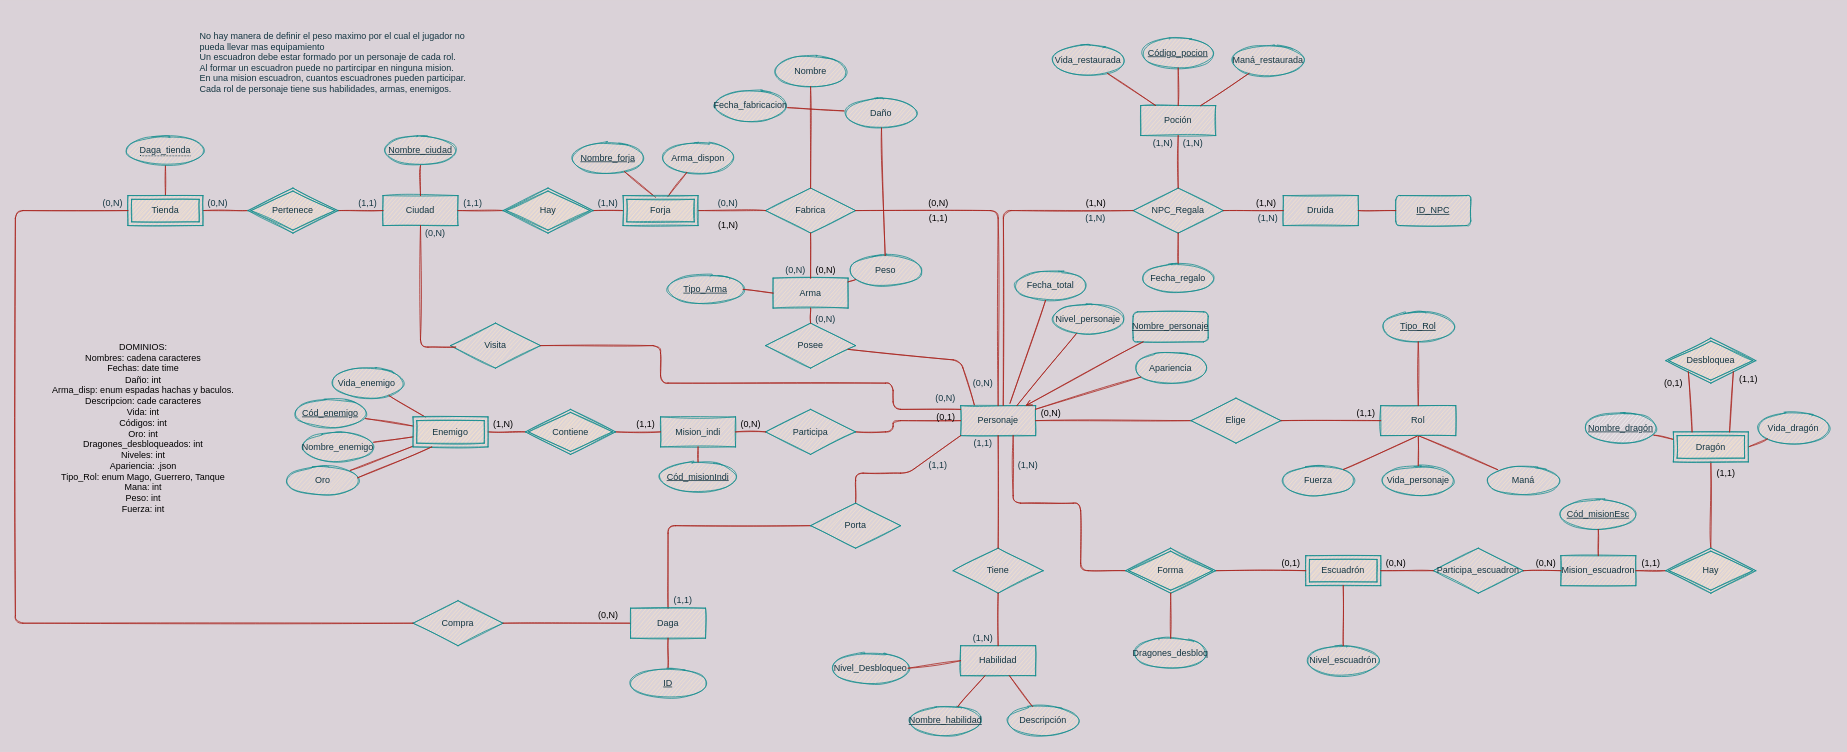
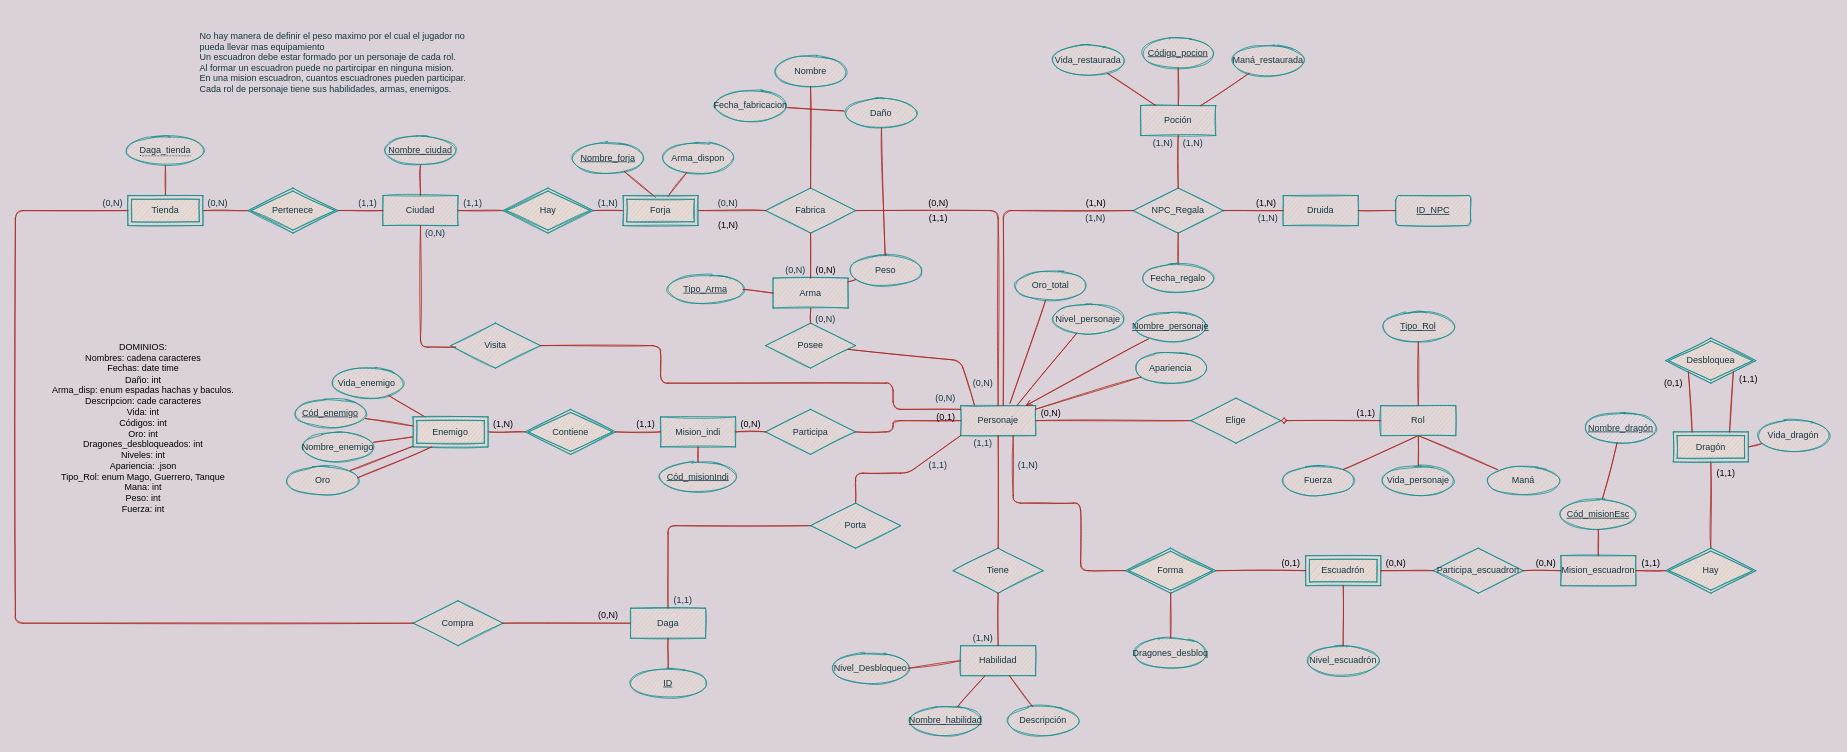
- <mxCell id="75" value="Fecha_total" style="ellipse;whiteSpace=wrap;html=1;align=center;fillColor=#FAE5C7;strokeColor=#0F8B8D;fontColor=#143642;sketch=1;" parent="1" vertex="1"><mxGeometry x="1350" y="360" width="100" height="40" as="geometry" /></mxCell>
+ <mxCell id="75" value="Oro_total" style="ellipse;whiteSpace=wrap;html=1;align=center;fillColor=#FAE5C7;strokeColor=#0F8B8D;fontColor=#143642;sketch=1;" parent="1" vertex="1"><mxGeometry x="1350" y="360" width="100" height="40" as="geometry" /></mxCell>
- <mxCell id="7" value="Nombre_personaje" style="whiteSpace=wrap;html=1;align=center;fontStyle=4;fillColor=#FAE5C7;strokeColor=#0F8B8D;fontColor=#143642;sketch=1;rounded=1;" parent="1" vertex="1"><mxGeometry x="1510" y="415" width="100" height="40" as="geometry" /></mxCell>
+ <mxCell id="7" value="Nombre_personaje" style="ellipse;whiteSpace=wrap;html=1;align=center;fontStyle=4;fillColor=#FAE5C7;strokeColor=#0F8B8D;fontColor=#143642;sketch=1;" parent="1" vertex="1"><mxGeometry x="1510" y="415" width="100" height="40" as="geometry" /></mxCell>
- <mxCell id="134" value="" style="endArrow=none;html=1;labelBackgroundColor=#DAD2D8;strokeColor=#A8201A;fontColor=#143642;sketch=1;entryX=1;entryY=0.5;entryDx=0;entryDy=0;exitX=0;exitY=0.5;exitDx=0;exitDy=0;" parent="1" source="130" target="133" edge="1"><mxGeometry relative="1" as="geometry"><mxPoint x="1597" y="570" as="sourcePoint" /><mxPoint x="1390" y="570" as="targetPoint" /></mxGeometry></mxCell>
+ <mxCell id="134" value="" style="endArrow=diamond;html=1;labelBackgroundColor=#DAD2D8;strokeColor=#A8201A;fontColor=#143642;sketch=1;entryX=1;entryY=0.5;entryDx=0;entryDy=0;exitX=0;exitY=0.5;exitDx=0;exitDy=0;" parent="1" source="130" target="133" edge="1"><mxGeometry relative="1" as="geometry"><mxPoint x="1597" y="570" as="sourcePoint" /><mxPoint x="1390" y="570" as="targetPoint" /></mxGeometry></mxCell>
- <mxCell id="68" value="Vida_dragón" style="ellipse;whiteSpace=wrap;html=1;align=center;fillColor=#FAE5C7;strokeColor=#0F8B8D;fontColor=#143642;sketch=1;" parent="1" vertex="1"><mxGeometry x="2340" y="550" width="100" height="40" as="geometry" /></mxCell>
+ <mxCell id="68" value="Vida_dragón" style="ellipse;whiteSpace=wrap;html=1;align=center;fillColor=#FAE5C7;strokeColor=#0F8B8D;fontColor=#143642;sketch=1;" parent="1" vertex="1"><mxGeometry x="2340" y="560" width="100" height="40" as="geometry" /></mxCell>
- <mxCell id="67" value="" style="endArrow=none;html=1;labelBackgroundColor=#DAD2D8;strokeColor=#A8201A;fontColor=#143642;sketch=1;entryX=0;entryY=0.25;entryDx=0;entryDy=0;" parent="1" source="66" edge="1" target="136"><mxGeometry relative="1" as="geometry"><mxPoint x="2410" y="605" as="sourcePoint" /><mxPoint x="2264.444" y="575" as="targetPoint" /></mxGeometry></mxCell>
+ <mxCell id="67" value="" style="endArrow=none;html=1;labelBackgroundColor=#DAD2D8;strokeColor=#A8201A;fontColor=#143642;sketch=1;" parent="1" source="66" edge="1" target="106"><mxGeometry relative="1" as="geometry"><mxPoint x="2410" y="605" as="sourcePoint" /><mxPoint x="2264.444" y="575" as="targetPoint" /></mxGeometry></mxCell>
